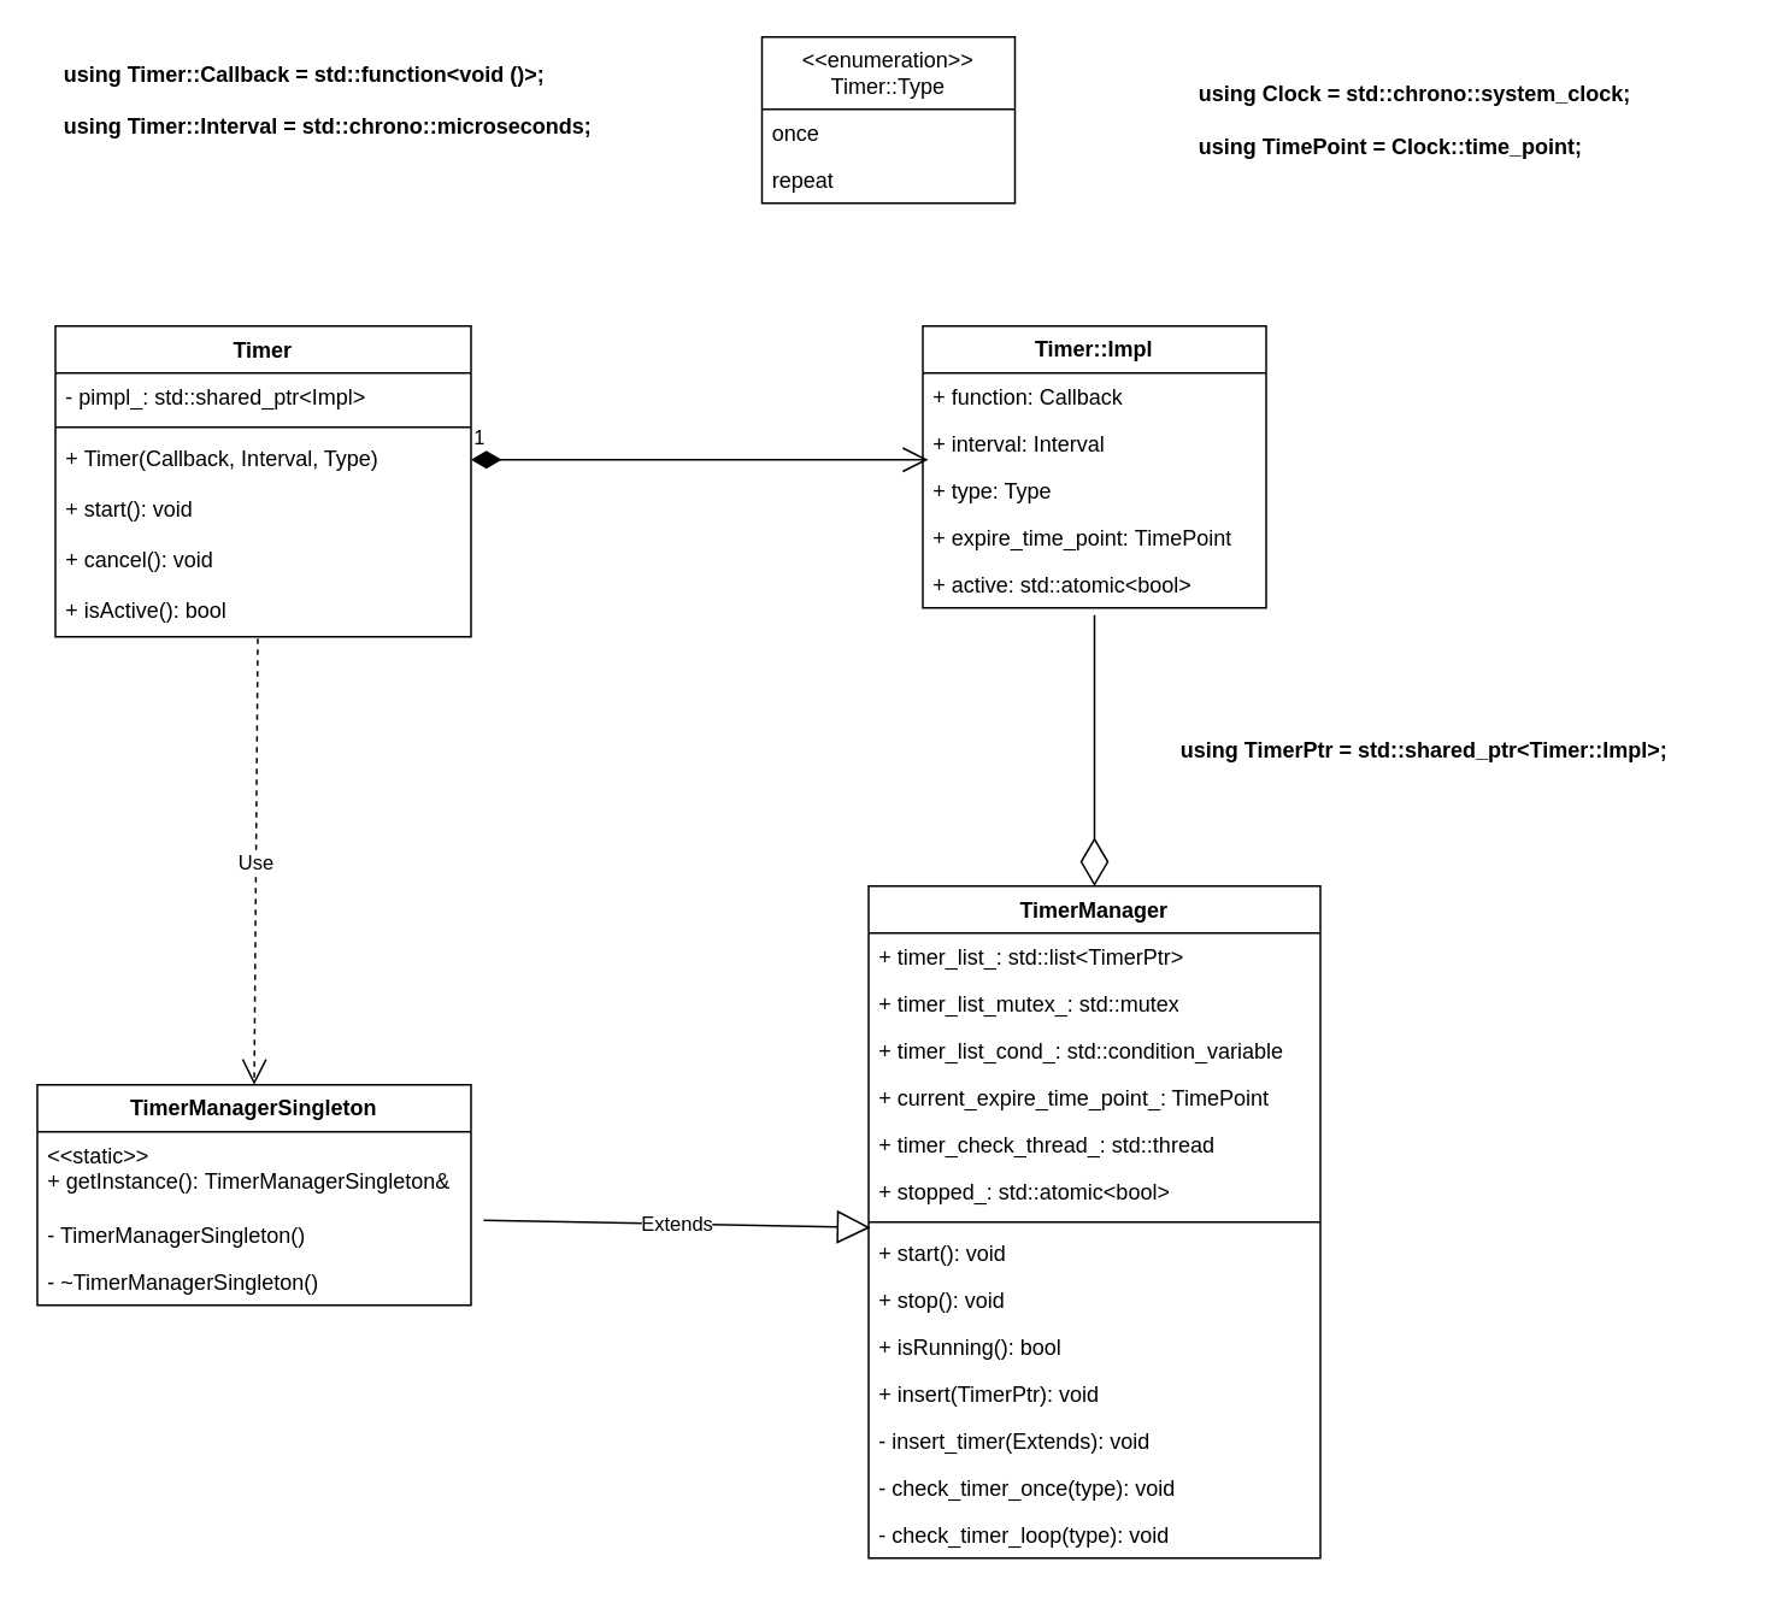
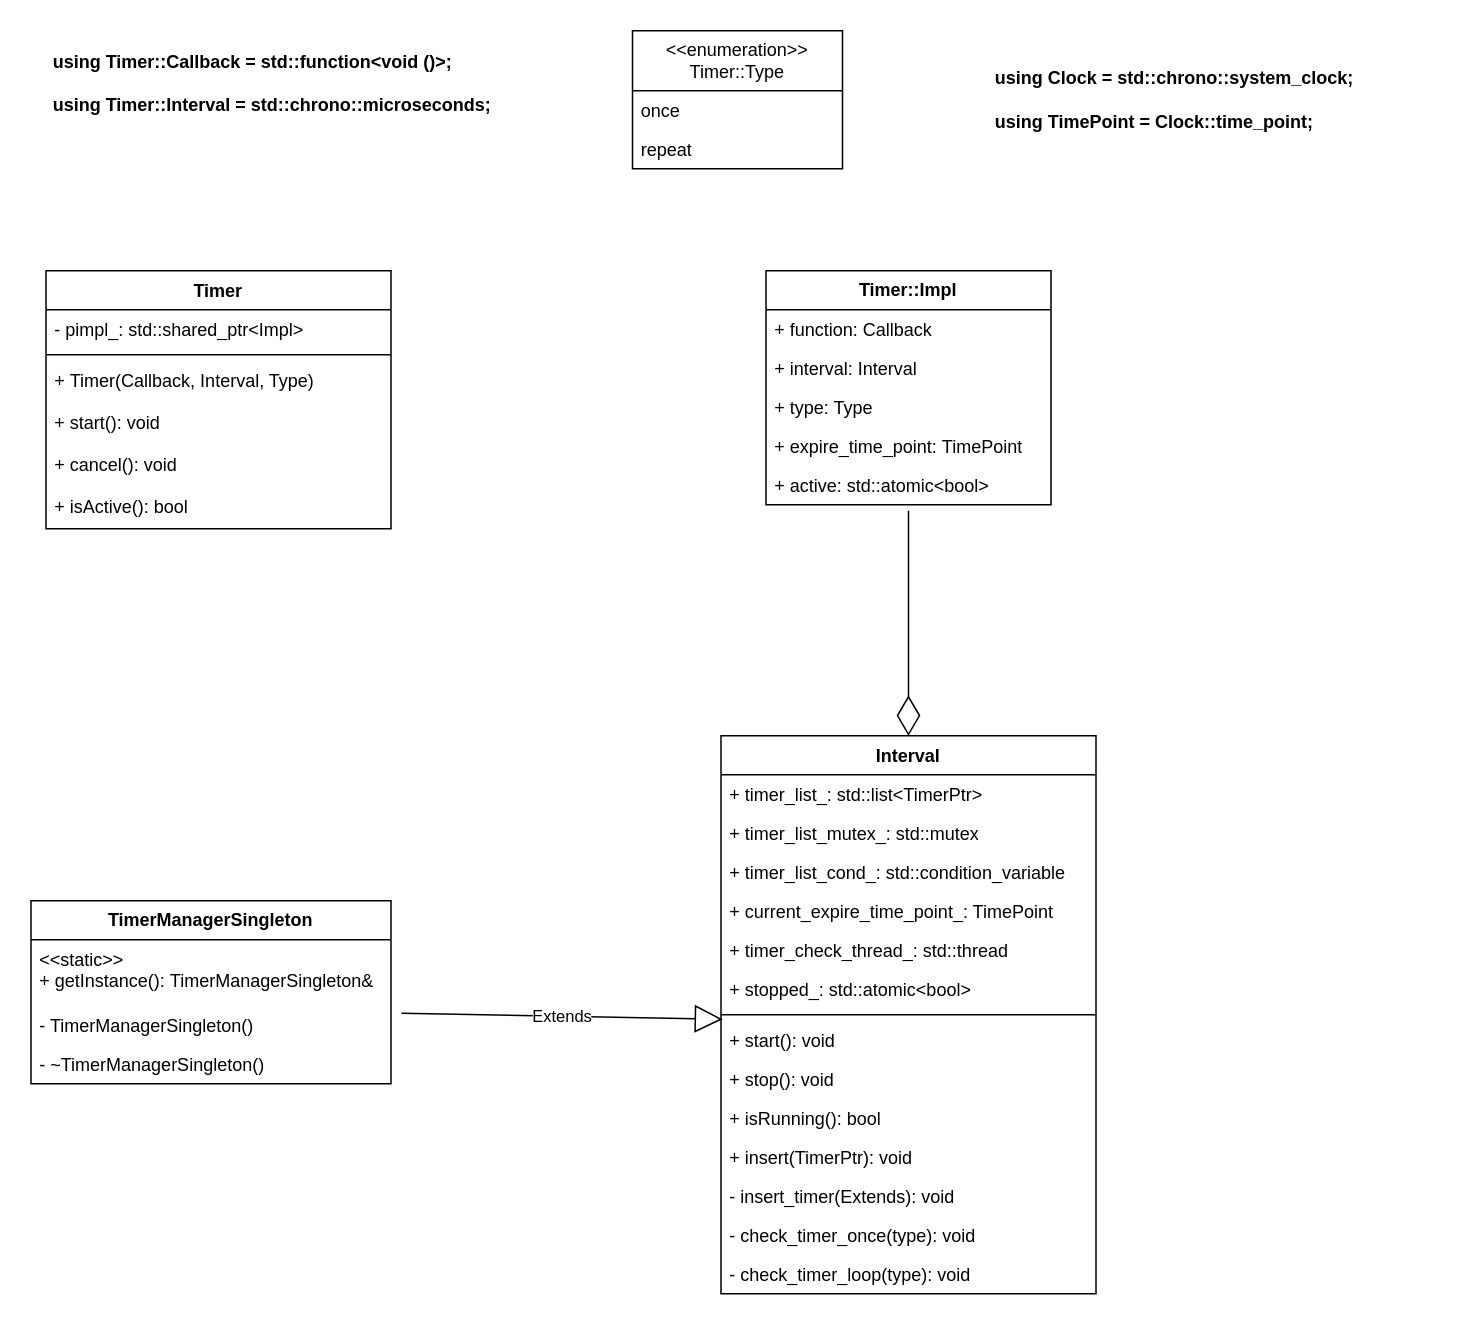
- <mxCell id="35" value="1" style="endArrow=open;html=1;endSize=12;startArrow=diamondThin;startSize=14;startFill=1;edgeStyle=orthogonalEdgeStyle;align=left;verticalAlign=bottom;rounded=0;exitX=1;exitY=0.5;exitDx=0;exitDy=0;entryX=0.016;entryY=-0.154;entryDx=0;entryDy=0;entryPerimeter=0;" parent="1" source="5" target="16" edge="1"><mxGeometry x="-1" y="3" relative="1" as="geometry"><mxPoint x="281" y="470" as="sourcePoint" /><mxPoint x="441" y="470" as="targetPoint" /></mxGeometry></mxCell>
- <mxCell id="43" value="using TimerPtr = std::shared_ptr&amp;lt;Timer::Impl&amp;gt;;" style="text;html=1;align=left;verticalAlign=middle;whiteSpace=wrap;rounded=0;fontStyle=1" vertex="1" parent="1"><mxGeometry x="651" y="400" width="310" height="30" as="geometry" /></mxCell>
- <mxCell id="41" value="Use" style="endArrow=open;endSize=12;dashed=1;html=1;rounded=0;exitX=0.487;exitY=1.036;exitDx=0;exitDy=0;exitPerimeter=0;entryX=0.5;entryY=0;entryDx=0;entryDy=0;" edge="1" parent="1" source="8" target="37"><mxGeometry width="160" relative="1" as="geometry"><mxPoint x="291" y="540" as="sourcePoint" /><mxPoint x="451" y="540" as="targetPoint" /></mxGeometry></mxCell>
- <mxCell id="19" value="TimerManager" style="swimlane;fontStyle=1;align=center;verticalAlign=top;childLayout=stackLayout;horizontal=1;startSize=26;horizontalStack=0;resizeParent=1;resizeParentMax=0;resizeLast=0;collapsible=1;marginBottom=0;whiteSpace=wrap;html=1;" parent="1" vertex="1"><mxGeometry x="480" y="490" width="250" height="372" as="geometry" /></mxCell>
+ <mxCell id="19" value="Interval" style="swimlane;fontStyle=1;align=center;verticalAlign=top;childLayout=stackLayout;horizontal=1;startSize=26;horizontalStack=0;resizeParent=1;resizeParentMax=0;resizeLast=0;collapsible=1;marginBottom=0;whiteSpace=wrap;html=1;" parent="1" vertex="1"><mxGeometry x="480" y="490" width="250" height="372" as="geometry" /></mxCell>
